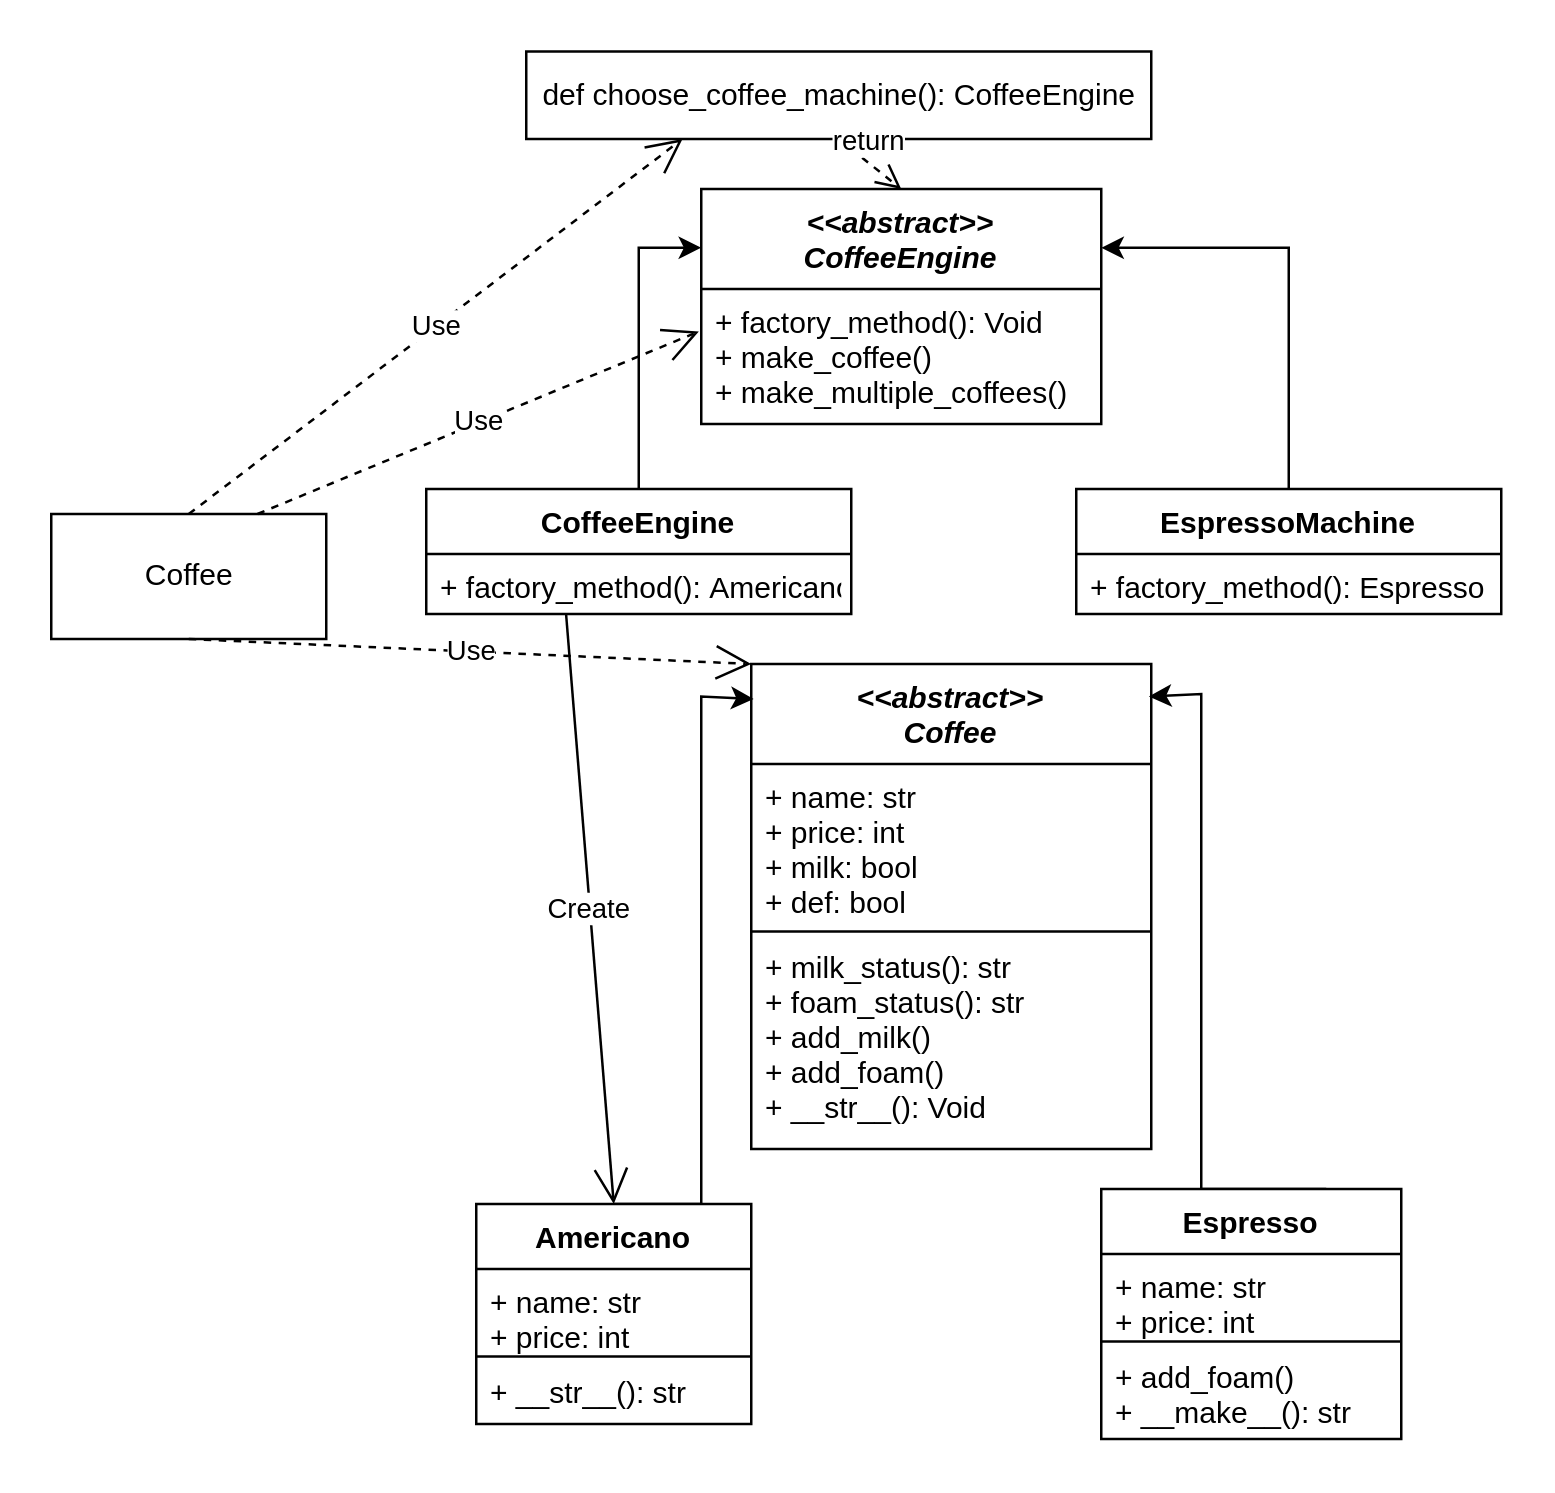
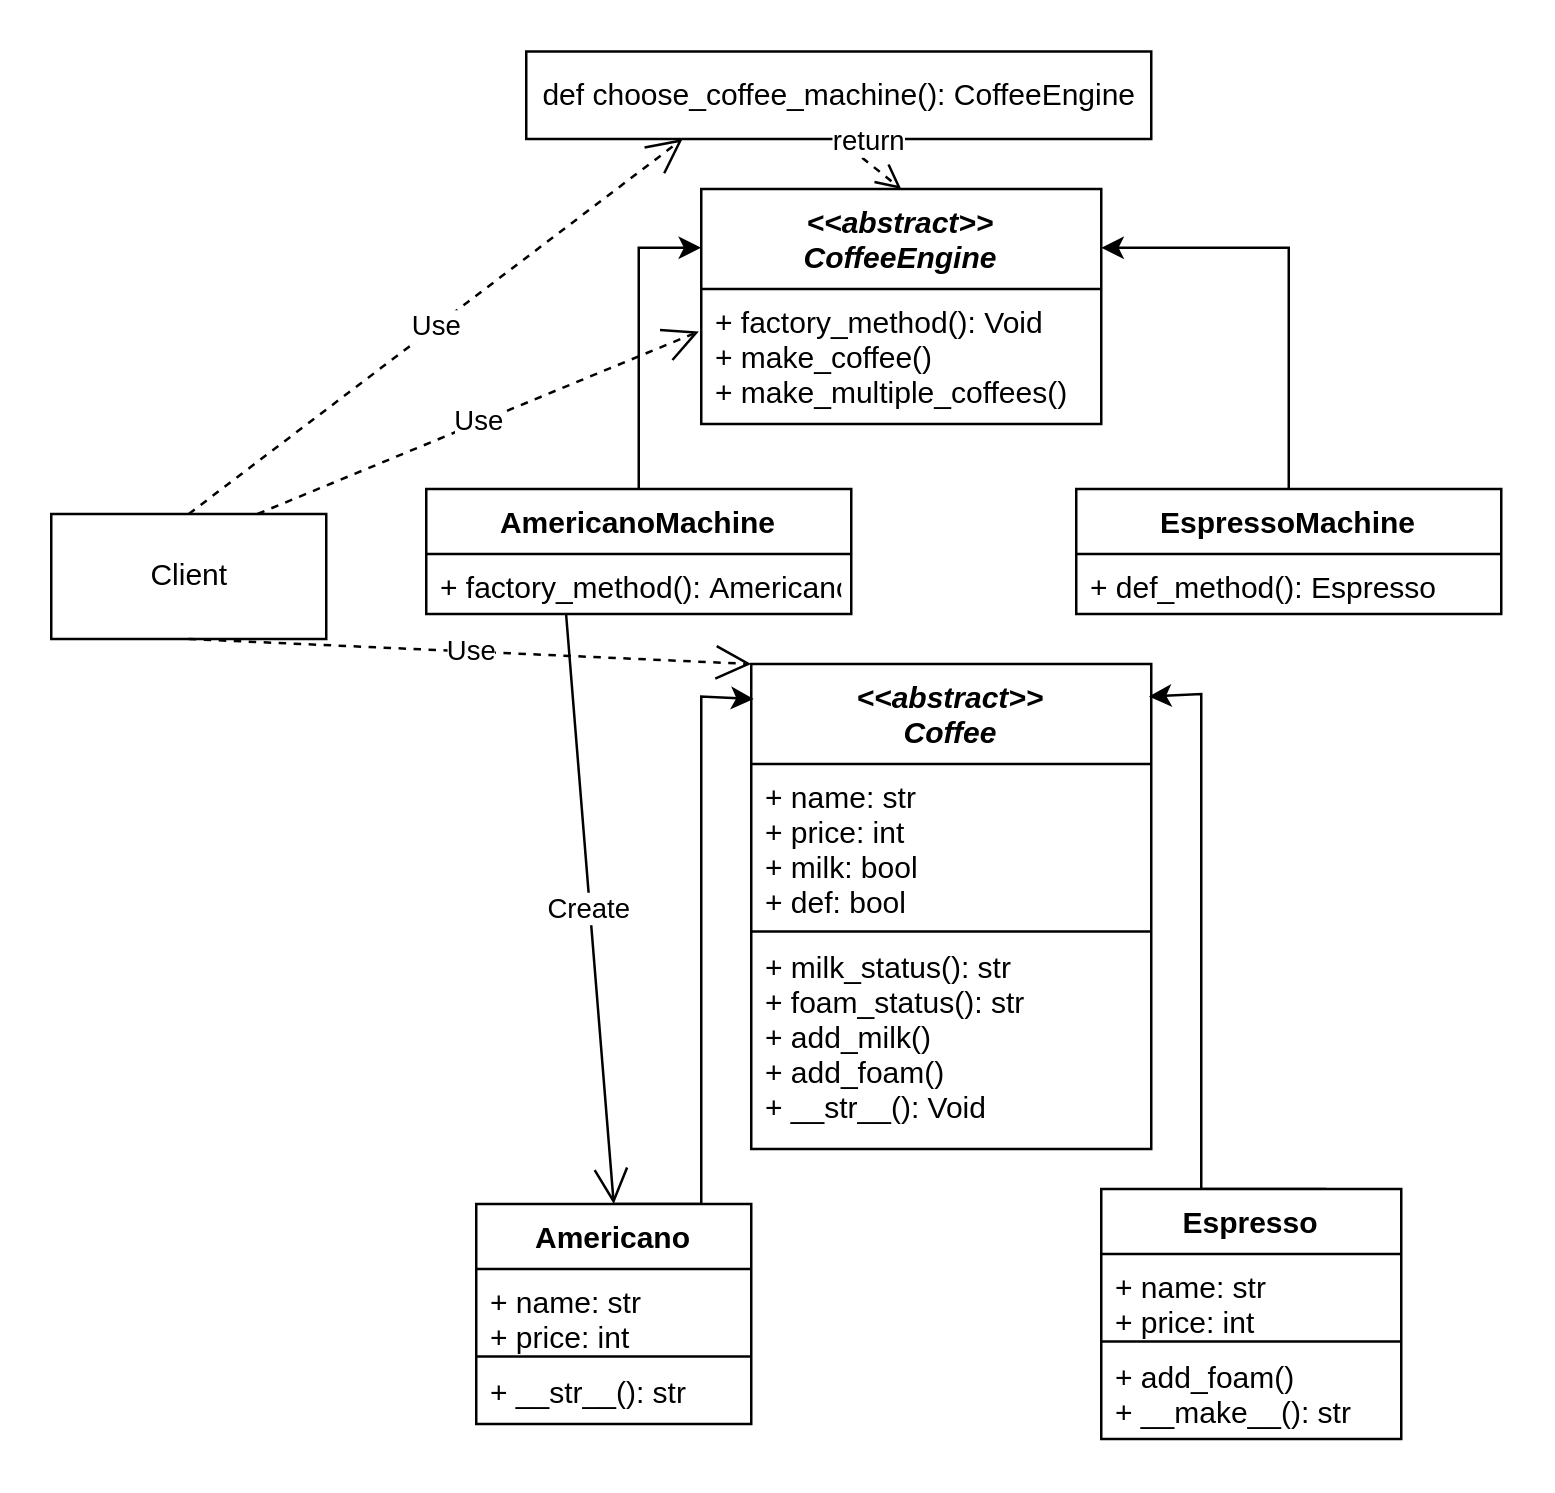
- <mxCell id="19" value="CoffeeEngine" style="swimlane;fontStyle=1;align=center;verticalAlign=top;childLayout=stackLayout;horizontal=1;startSize=26;horizontalStack=0;resizeParent=1;resizeParentMax=0;resizeLast=0;collapsible=1;marginBottom=0;" vertex="1" parent="1"><mxGeometry x="170" y="195" width="170" height="50" as="geometry" /></mxCell>
+ <mxCell id="19" value="AmericanoMachine" style="swimlane;fontStyle=1;align=center;verticalAlign=top;childLayout=stackLayout;horizontal=1;startSize=26;horizontalStack=0;resizeParent=1;resizeParentMax=0;resizeLast=0;collapsible=1;marginBottom=0;" vertex="1" parent="1"><mxGeometry x="170" y="195" width="170" height="50" as="geometry" /></mxCell>
- <mxCell id="27" value="Coffee" style="html=1;" vertex="1" parent="1"><mxGeometry x="20" y="205" width="110" height="50" as="geometry" /></mxCell>
+ <mxCell id="27" value="Client" style="html=1;" vertex="1" parent="1"><mxGeometry x="20" y="205" width="110" height="50" as="geometry" /></mxCell>
- <mxCell id="23" value="+ factory_method(): Espresso&#10;" style="text;strokeColor=none;fillColor=none;align=left;verticalAlign=top;spacingLeft=4;spacingRight=4;overflow=hidden;rotatable=0;points=[[0,0.5],[1,0.5]];portConstraint=eastwest;" vertex="1" parent="22"><mxGeometry y="26" width="170" height="24" as="geometry" /></mxCell>
+ <mxCell id="23" value="+ def_method(): Espresso&#10;" style="text;strokeColor=none;fillColor=none;align=left;verticalAlign=top;spacingLeft=4;spacingRight=4;overflow=hidden;rotatable=0;points=[[0,0.5],[1,0.5]];portConstraint=eastwest;" vertex="1" parent="22"><mxGeometry y="26" width="170" height="24" as="geometry" /></mxCell>
